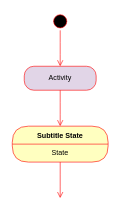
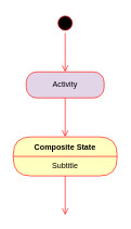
- <mxCell id="6" value="Subtitle State" style="swimlane;fontStyle=1;align=center;verticalAlign=middle;childLayout=stackLayout;horizontal=1;startSize=30;horizontalStack=0;resizeParent=0;resizeLast=1;container=0;fontColor=#000000;collapsible=0;rounded=1;arcSize=30;strokeColor=#ff0000;fillColor=#ffffc0;swimlaneFillColor=#ffffc0;dropTarget=0;" vertex="1" parent="1"><mxGeometry x="20" y="210" width="160" height="60" as="geometry" /></mxCell>
+ <mxCell id="6" value="Composite State" style="swimlane;fontStyle=1;align=center;verticalAlign=middle;childLayout=stackLayout;horizontal=1;startSize=30;horizontalStack=0;resizeParent=0;resizeLast=1;container=0;fontColor=#000000;collapsible=0;rounded=1;arcSize=30;strokeColor=#ff0000;fillColor=#ffffc0;swimlaneFillColor=#ffffc0;dropTarget=0;" vertex="1" parent="1"><mxGeometry x="20" y="210" width="160" height="60" as="geometry" /></mxCell>
- <mxCell id="7" value="State" style="text;html=1;strokeColor=none;fillColor=none;align=center;verticalAlign=middle;spacingLeft=4;spacingRight=4;whiteSpace=wrap;overflow=hidden;rotatable=0;fontColor=#000000;" vertex="1" parent="6"><mxGeometry y="30" width="160" height="30" as="geometry" /></mxCell>
+ <mxCell id="7" value="Subtitle" style="text;html=1;strokeColor=none;fillColor=none;align=center;verticalAlign=middle;spacingLeft=4;spacingRight=4;whiteSpace=wrap;overflow=hidden;rotatable=0;fontColor=#000000;" vertex="1" parent="6"><mxGeometry y="30" width="160" height="30" as="geometry" /></mxCell>
